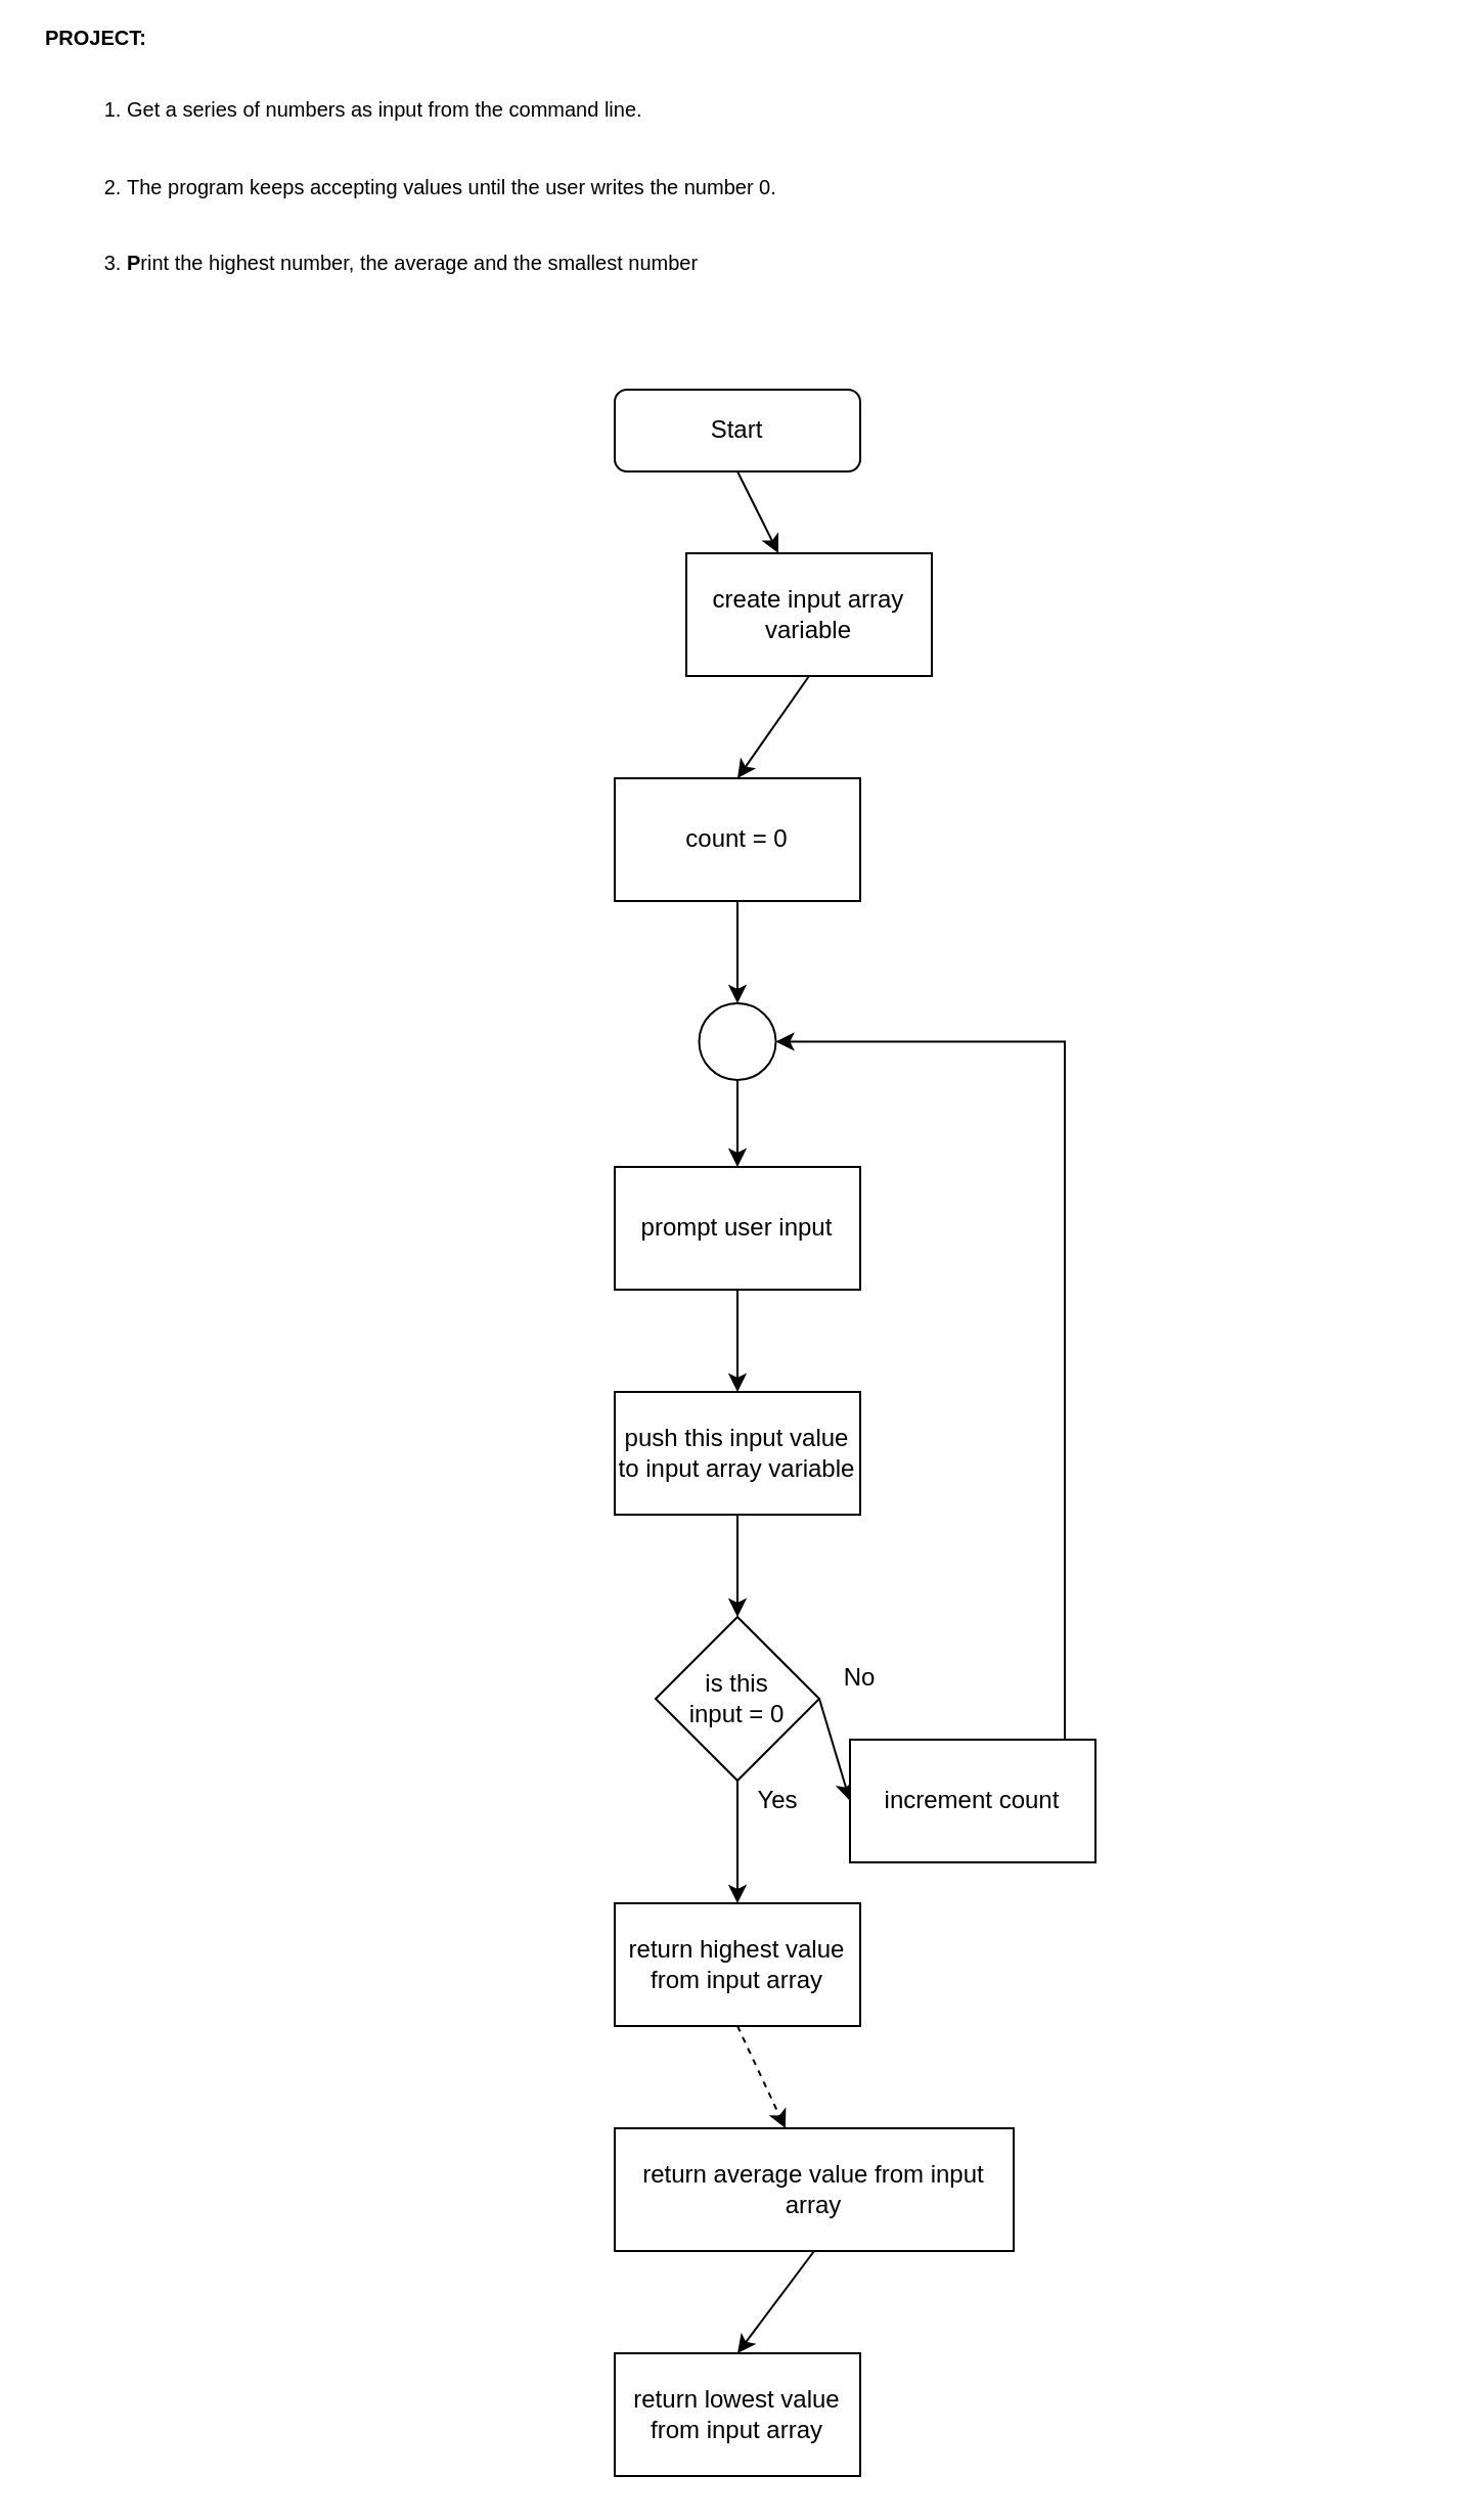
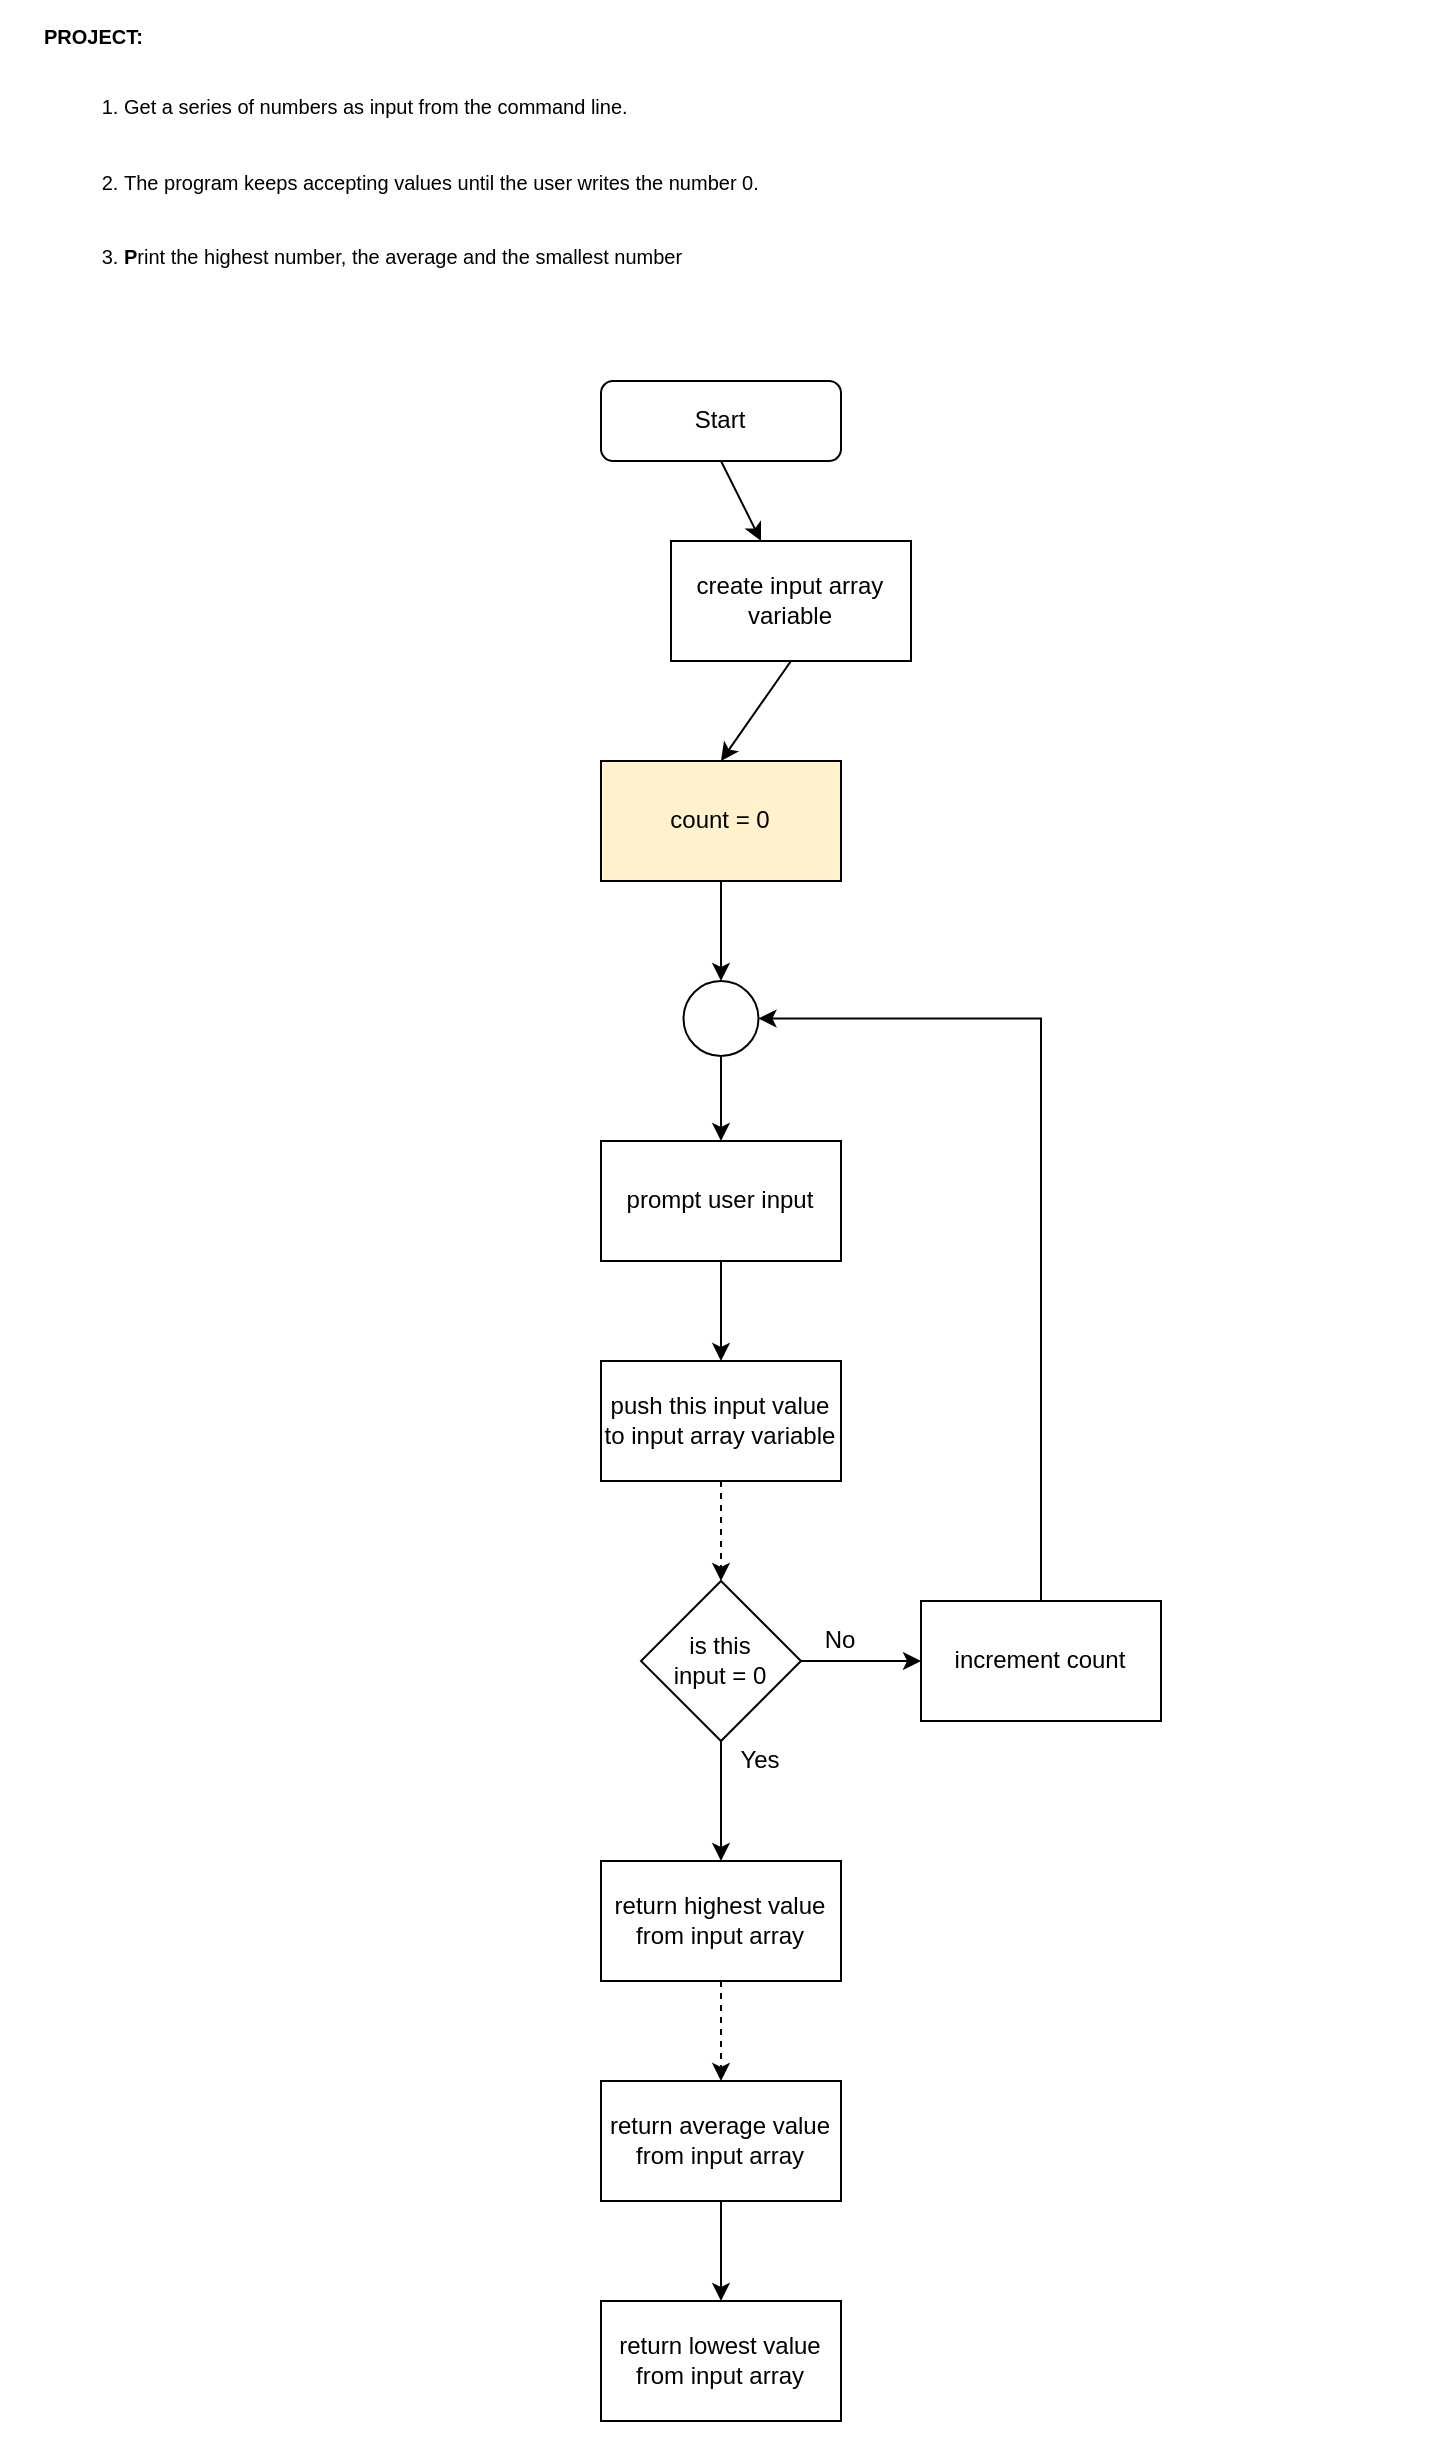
- <mxCell id="19" value="count = 0" style="rounded=0;whiteSpace=wrap;html=1;" parent="1" vertex="1"><mxGeometry x="300" y="350" width="120" height="60" as="geometry" /></mxCell>
+ <mxCell id="19" value="count = 0" style="rounded=0;whiteSpace=wrap;html=1;fillColor=#fff2cc;" parent="1" vertex="1"><mxGeometry x="300" y="350" width="120" height="60" as="geometry" /></mxCell>
- <mxCell id="20" value="" style="endArrow=classic;html=1;exitX=0.5;exitY=1;exitDx=0;exitDy=0;entryX=0.5;entryY=0;entryDx=0;entryDy=0;" parent="1" source="7" target="6" edge="1"><mxGeometry width="50" height="50" relative="1" as="geometry"><mxPoint x="390" y="525" as="sourcePoint" /><mxPoint x="440" y="475" as="targetPoint" /></mxGeometry></mxCell>
+ <mxCell id="20" value="" style="endArrow=classic;html=1;exitX=0.5;exitY=1;exitDx=0;exitDy=0;entryX=0.5;entryY=0;entryDx=0;entryDy=0;dashed=1;" parent="1" source="7" target="6" edge="1"><mxGeometry width="50" height="50" relative="1" as="geometry"><mxPoint x="390" y="525" as="sourcePoint" /><mxPoint x="440" y="475" as="targetPoint" /></mxGeometry></mxCell>
- <mxCell id="17" value="increment count" style="rounded=0;whiteSpace=wrap;html=1;" parent="1" vertex="1"><mxGeometry x="415" y="820" width="120" height="60" as="geometry" /></mxCell>
+ <mxCell id="17" value="increment count" style="rounded=0;whiteSpace=wrap;html=1;" parent="1" vertex="1"><mxGeometry x="460" y="770" width="120" height="60" as="geometry" /></mxCell>
- <mxCell id="24" value="return average value from input array" style="rounded=0;whiteSpace=wrap;html=1;" vertex="1" parent="1"><mxGeometry x="300" y="1010" width="195" height="60" as="geometry" /></mxCell>
+ <mxCell id="24" value="return average value from input array" style="rounded=0;whiteSpace=wrap;html=1;" vertex="1" parent="1"><mxGeometry x="300" y="1010" width="120" height="60" as="geometry" /></mxCell>
